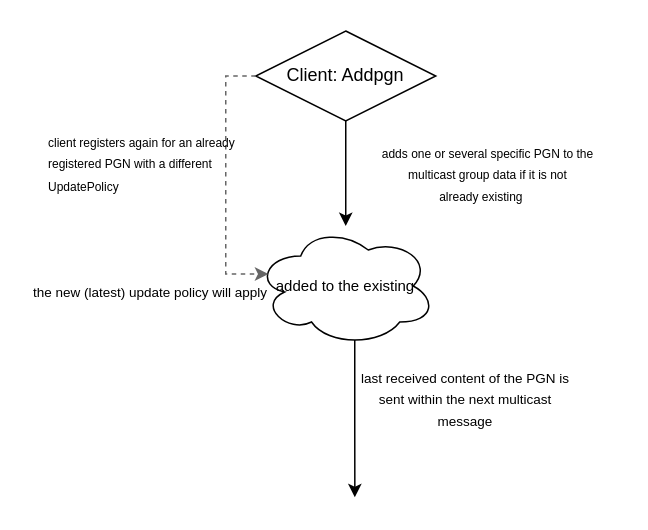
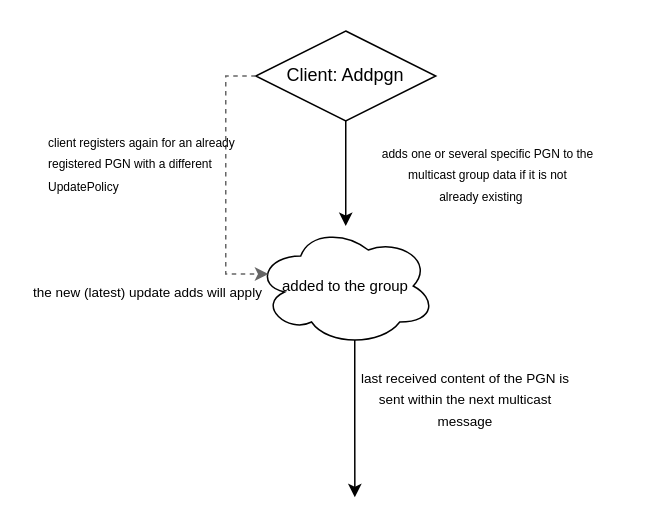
- <mxCell id="6" value="&lt;font style=&quot;font-size: 10px;&quot;&gt;added to the existing&lt;/font&gt;" style="ellipse;shape=cloud;whiteSpace=wrap;html=1;" vertex="1" parent="1"><mxGeometry x="170" y="150" width="120" height="80" as="geometry" /></mxCell>
+ <mxCell id="6" value="&lt;font style=&quot;font-size: 10px;&quot;&gt;added to the group&lt;/font&gt;" style="ellipse;shape=cloud;whiteSpace=wrap;html=1;" vertex="1" parent="1"><mxGeometry x="170" y="150" width="120" height="80" as="geometry" /></mxCell>
- <mxCell id="10" value="&lt;font style=&quot;font-size: 9px;&quot;&gt;the new (latest) update policy will apply&lt;/font&gt;" style="text;whiteSpace=wrap;html=1;" vertex="1" parent="1"><mxGeometry x="20" y="180" width="160" height="50" as="geometry" /></mxCell>
+ <mxCell id="10" value="&lt;font style=&quot;font-size: 9px;&quot;&gt;the new (latest) update adds will apply&lt;/font&gt;" style="text;whiteSpace=wrap;html=1;" vertex="1" parent="1"><mxGeometry x="20" y="180" width="160" height="50" as="geometry" /></mxCell>
